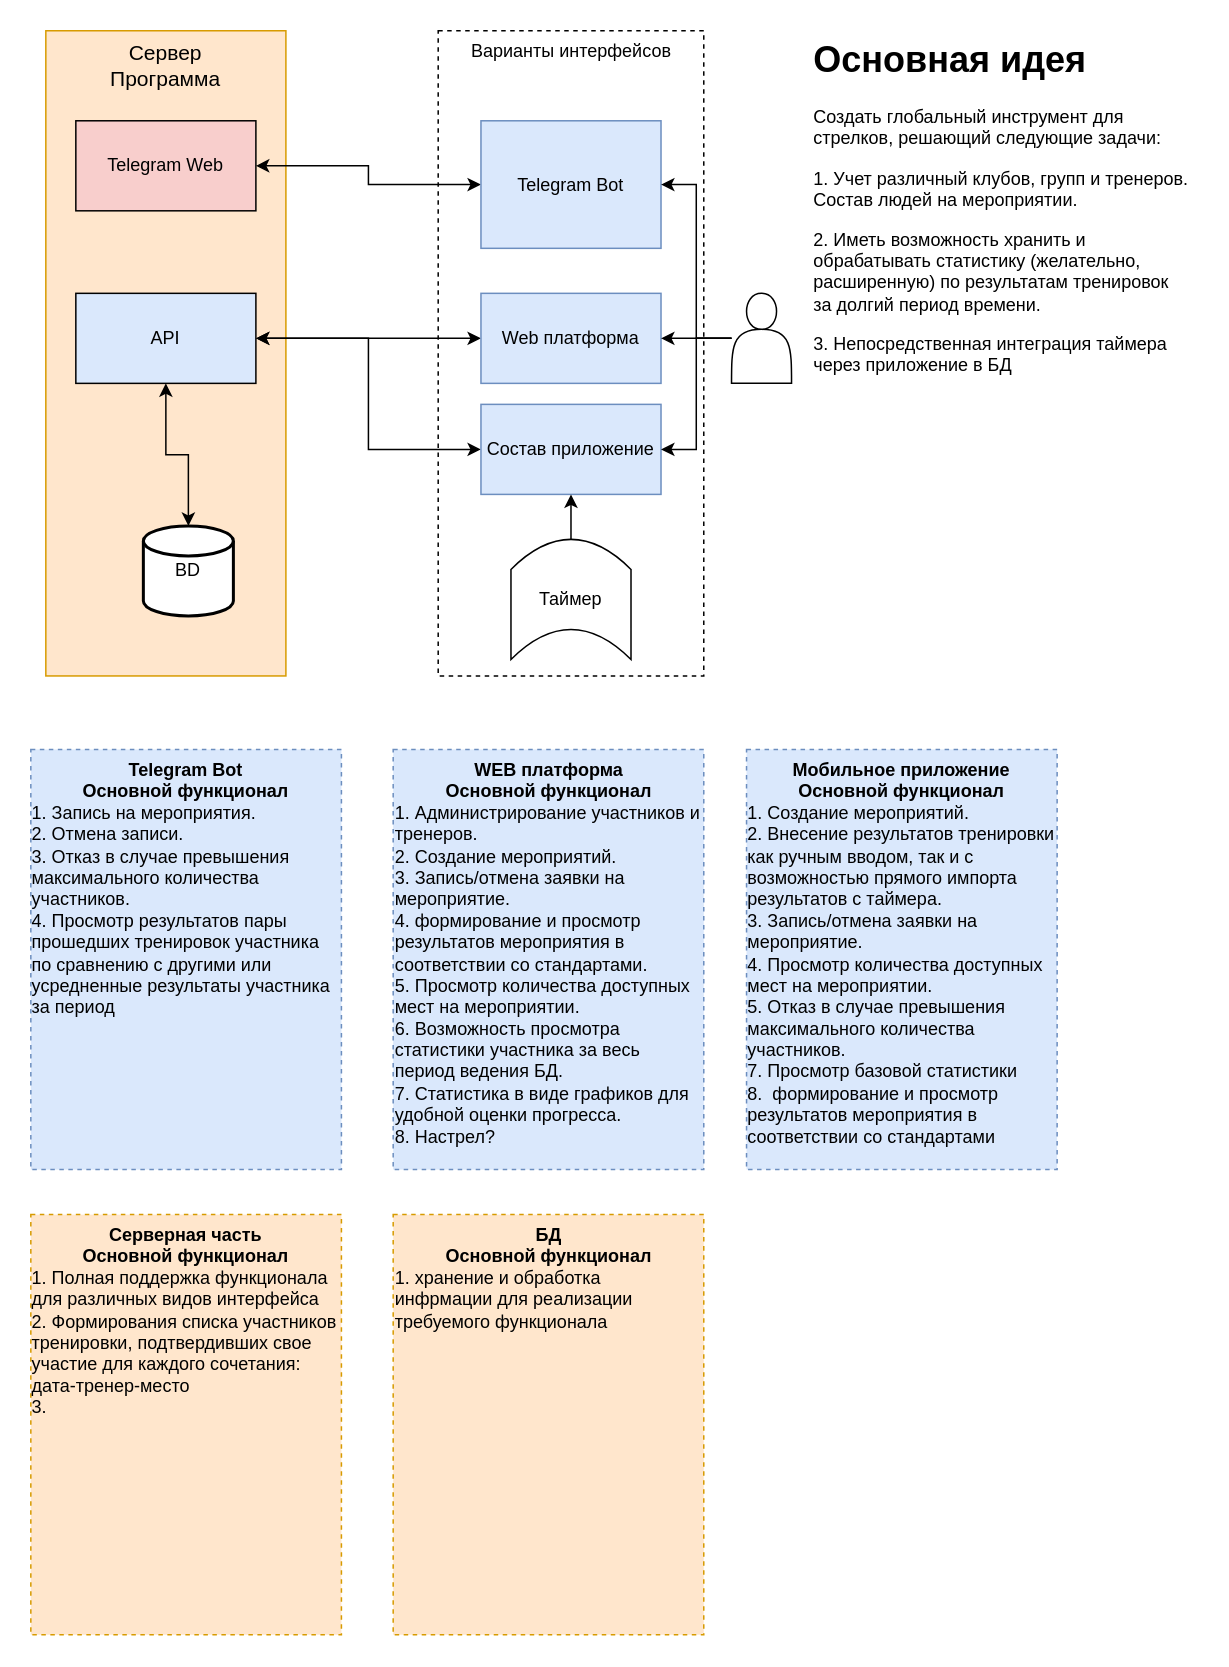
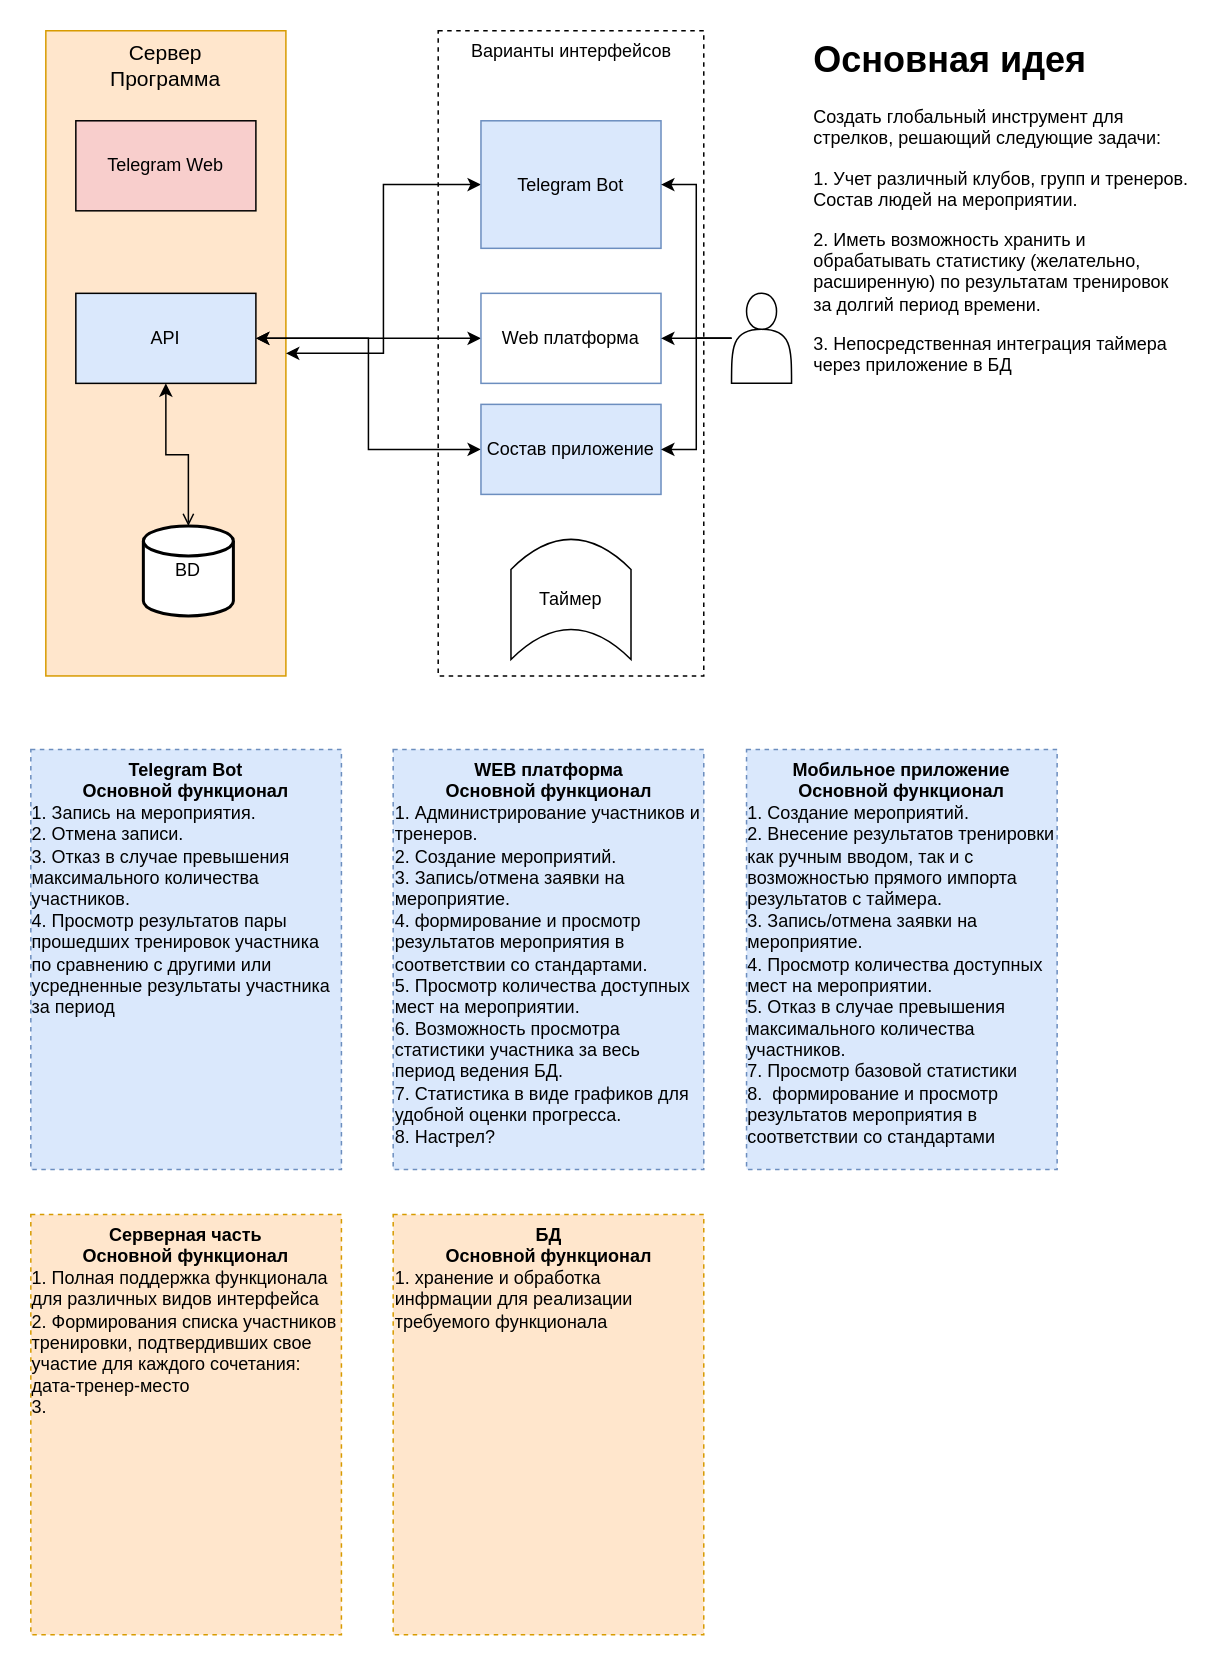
- <mxCell id="5" style="edgeStyle=orthogonalEdgeStyle;rounded=0;orthogonalLoop=1;jettySize=auto;html=1;entryX=1;entryY=0.5;entryDx=0;entryDy=0;startArrow=classic;startFill=1;" parent="1" source="6" target="7" edge="1"><mxGeometry relative="1" as="geometry" /></mxCell>
+ <mxCell id="5" style="edgeStyle=orthogonalEdgeStyle;rounded=0;orthogonalLoop=1;jettySize=auto;html=1;startArrow=classic;startFill=1;" parent="1" source="6" target="3" edge="1"><mxGeometry relative="1" as="geometry" /></mxCell>
- <mxCell id="11" value="Web платформа" style="rounded=0;whiteSpace=wrap;html=1;fillColor=#dae8fc;strokeColor=#6c8ebf;" parent="1" vertex="1"><mxGeometry x="320" y="195" width="120" height="60" as="geometry" /></mxCell>
+ <mxCell id="11" value="Web платформа" style="rounded=0;whiteSpace=wrap;html=1;fillColor=#ffffff;strokeColor=#6c8ebf;" parent="1" vertex="1"><mxGeometry x="320" y="195" width="120" height="60" as="geometry" /></mxCell>
- <mxCell id="15" style="edgeStyle=orthogonalEdgeStyle;rounded=0;orthogonalLoop=1;jettySize=auto;html=1;entryX=0.5;entryY=1;entryDx=0;entryDy=0;" parent="1" source="16" target="13" edge="1"><mxGeometry relative="1" as="geometry" /></mxCell>
- <mxCell id="8" style="edgeStyle=orthogonalEdgeStyle;rounded=0;orthogonalLoop=1;jettySize=auto;html=1;entryX=0.5;entryY=0;entryDx=0;entryDy=0;entryPerimeter=0;startArrow=classic;startFill=1;" parent="1" source="9" target="4" edge="1"><mxGeometry relative="1" as="geometry" /></mxCell>
+ <mxCell id="8" style="edgeStyle=orthogonalEdgeStyle;rounded=0;orthogonalLoop=1;jettySize=auto;html=1;entryX=0.5;entryY=0;entryDx=0;entryDy=0;entryPerimeter=0;startArrow=classic;startFill=1;endArrow=open;" parent="1" source="9" target="4" edge="1"><mxGeometry relative="1" as="geometry" /></mxCell>
